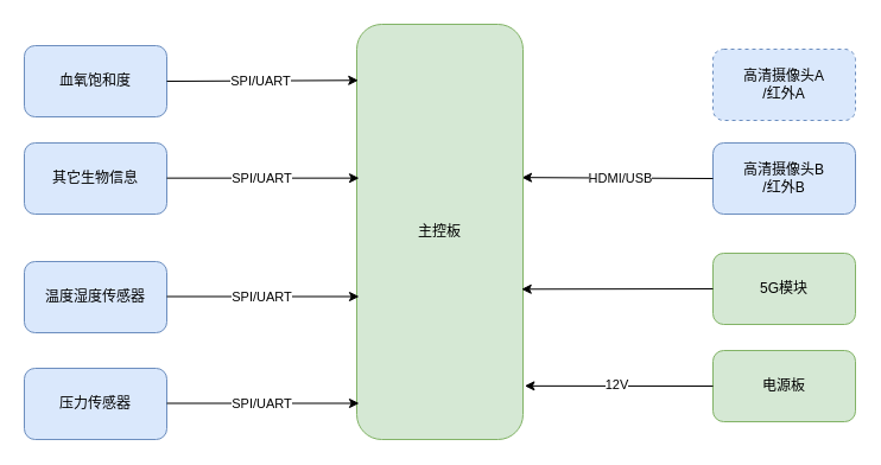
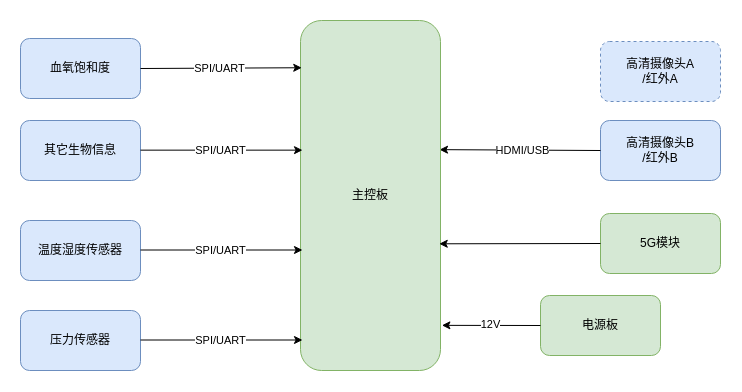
- <mxCell id="20" value="电源板" style="rounded=1;whiteSpace=wrap;html=1;fillColor=#d5e8d4;strokeColor=#82b366;" vertex="1" parent="1"><mxGeometry x="600" y="295" width="120" height="60" as="geometry" /></mxCell>
+ <mxCell id="20" value="电源板" style="rounded=1;whiteSpace=wrap;html=1;fillColor=#d5e8d4;strokeColor=#82b366;" vertex="1" parent="1"><mxGeometry x="540" y="295" width="120" height="60" as="geometry" /></mxCell>
